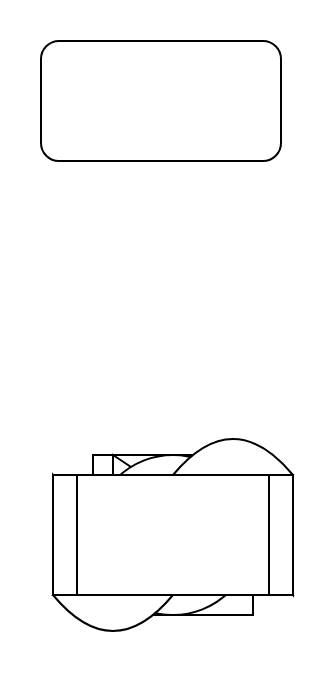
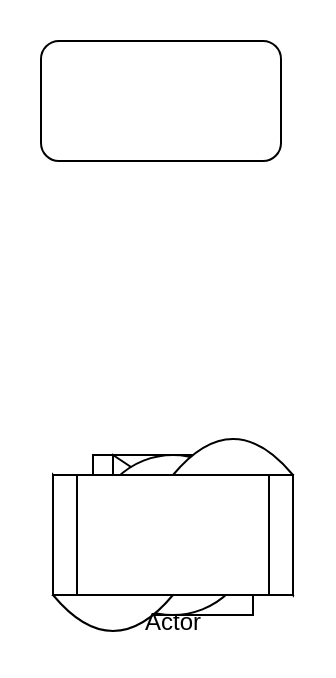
+ <mxCell id="8" value="Actor" style="shape=umlActor;verticalLabelPosition=bottom;verticalAlign=top;html=1;outlineConnect=0;" vertex="1" parent="1"><mxGeometry x="71" y="237" width="30" height="60" as="geometry" /></mxCell>
